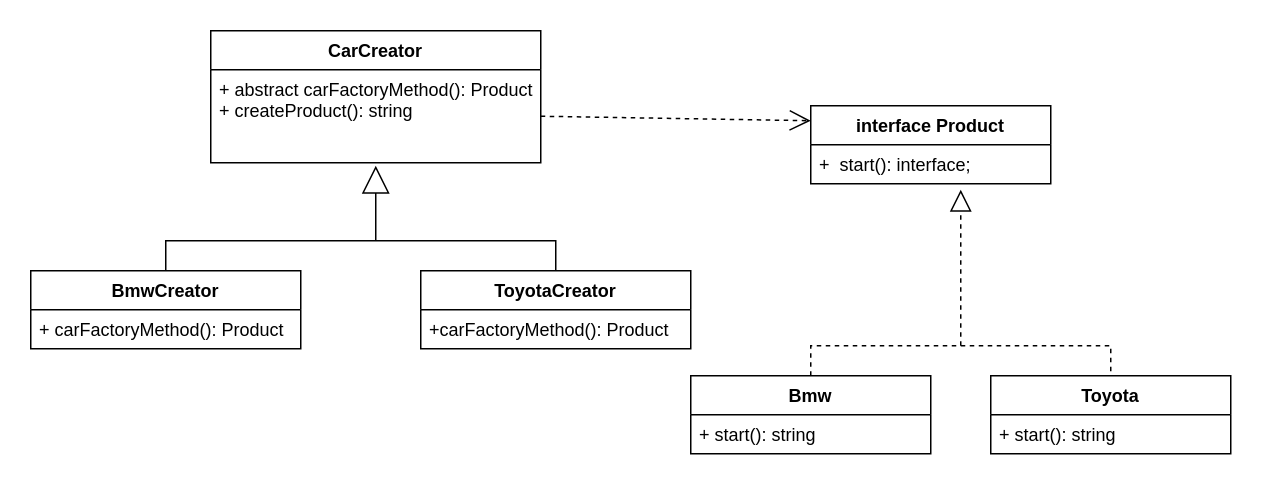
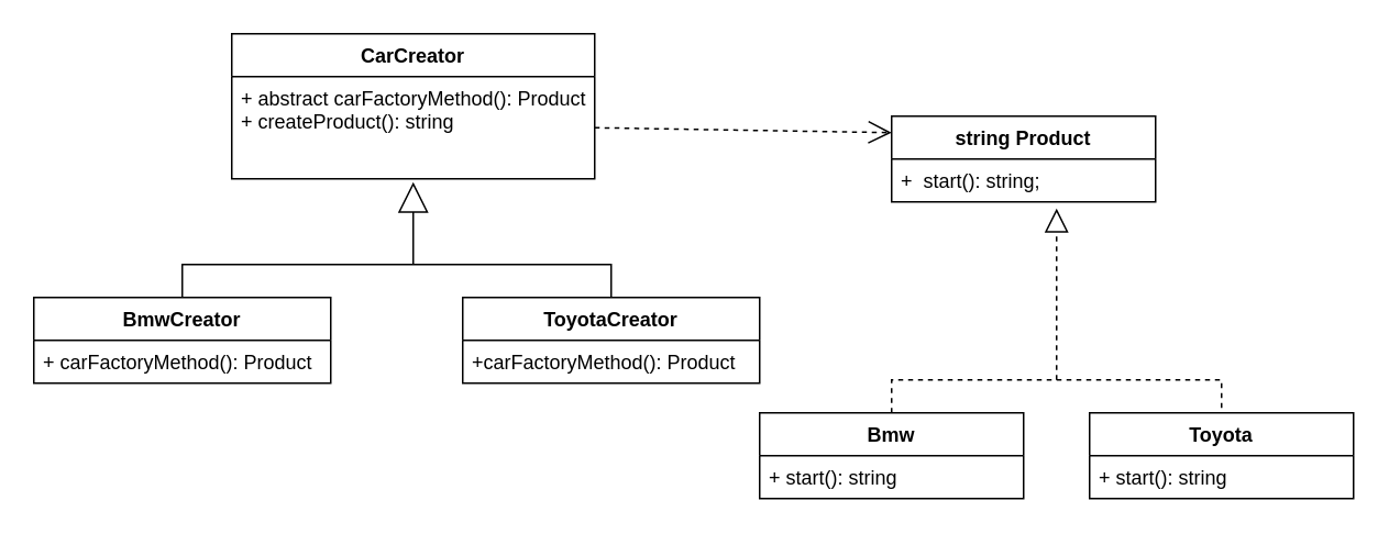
- <mxCell id="4" value="interface Product" style="swimlane;fontStyle=1;align=center;verticalAlign=top;childLayout=stackLayout;horizontal=1;startSize=26;horizontalStack=0;resizeParent=1;resizeParentMax=0;resizeLast=0;collapsible=1;marginBottom=0;" parent="1" vertex="1"><mxGeometry x="540" y="70" width="160" height="52" as="geometry" /></mxCell>
+ <mxCell id="4" value="string Product" style="swimlane;fontStyle=1;align=center;verticalAlign=top;childLayout=stackLayout;horizontal=1;startSize=26;horizontalStack=0;resizeParent=1;resizeParentMax=0;resizeLast=0;collapsible=1;marginBottom=0;" parent="1" vertex="1"><mxGeometry x="540" y="70" width="160" height="52" as="geometry" /></mxCell>
- <mxCell id="5" value="+  start(): interface;" style="text;strokeColor=none;fillColor=none;align=left;verticalAlign=top;spacingLeft=4;spacingRight=4;overflow=hidden;rotatable=0;points=[[0,0.5],[1,0.5]];portConstraint=eastwest;" parent="4" vertex="1"><mxGeometry y="26" width="160" height="26" as="geometry" /></mxCell>
+ <mxCell id="5" value="+  start(): string;" style="text;strokeColor=none;fillColor=none;align=left;verticalAlign=top;spacingLeft=4;spacingRight=4;overflow=hidden;rotatable=0;points=[[0,0.5],[1,0.5]];portConstraint=eastwest;" parent="4" vertex="1"><mxGeometry y="26" width="160" height="26" as="geometry" /></mxCell>
